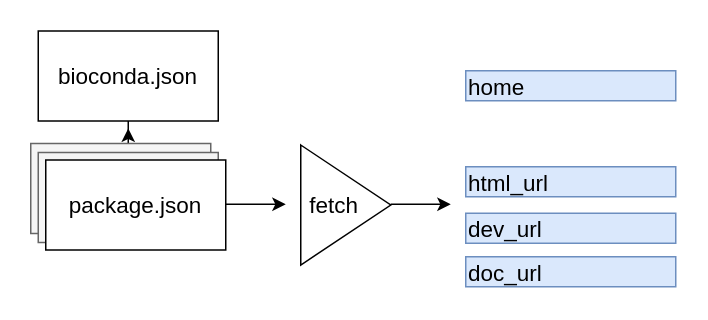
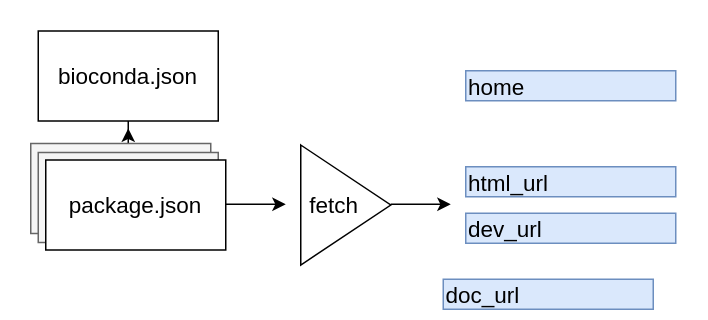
- <mxCell id="10" value="doc_url" style="text;html=1;strokeColor=#6c8ebf;fillColor=#dae8fc;align=left;verticalAlign=middle;whiteSpace=wrap;rounded=0;fontSize=15;" vertex="1" parent="1"><mxGeometry x="310" y="170.5" width="140" height="20" as="geometry" /></mxCell>
+ <mxCell id="10" value="doc_url" style="text;html=1;strokeColor=#6c8ebf;fillColor=#dae8fc;align=left;verticalAlign=middle;whiteSpace=wrap;rounded=0;fontSize=15;" vertex="1" parent="1"><mxGeometry x="295" y="185.5" width="140" height="20" as="geometry" /></mxCell>
